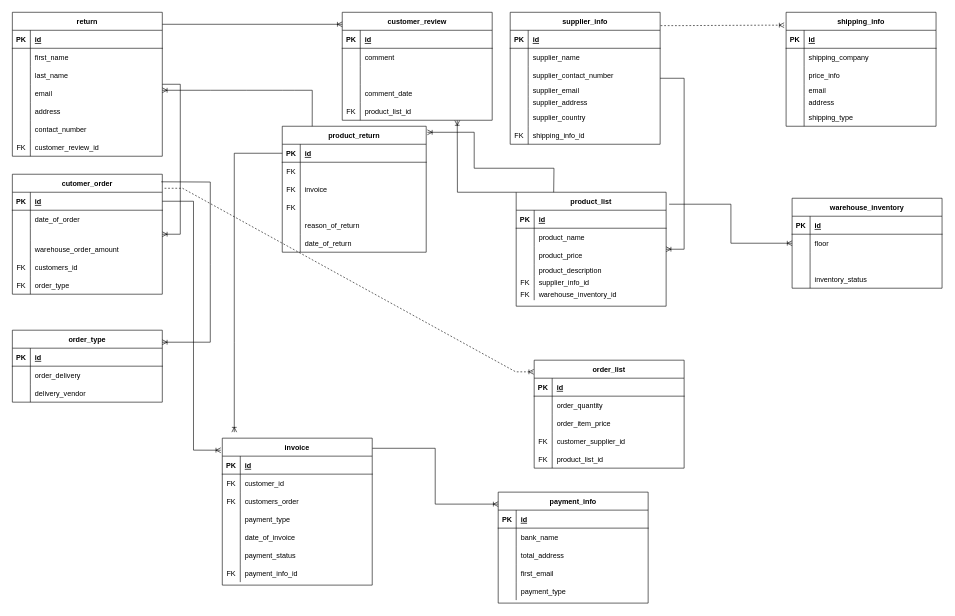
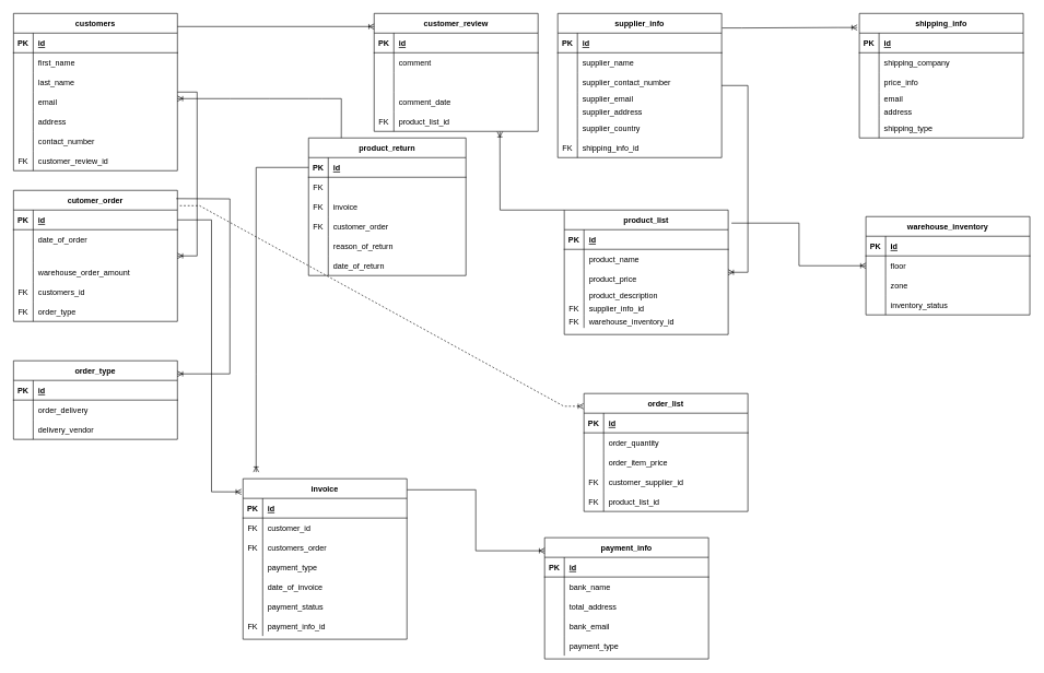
- <mxCell id="37" value="return" style="shape=table;startSize=30;container=1;collapsible=1;childLayout=tableLayout;fixedRows=1;rowLines=0;fontStyle=1;align=center;resizeLast=1;" parent="1" vertex="1"><mxGeometry x="20" y="20" width="250" height="240" as="geometry"><mxRectangle x="30" y="50" width="100" height="30" as="alternateBounds" /></mxGeometry></mxCell>
+ <mxCell id="37" value="customers" style="shape=table;startSize=30;container=1;collapsible=1;childLayout=tableLayout;fixedRows=1;rowLines=0;fontStyle=1;align=center;resizeLast=1;" parent="1" vertex="1"><mxGeometry x="20" y="20" width="250" height="240" as="geometry"><mxRectangle x="30" y="50" width="100" height="30" as="alternateBounds" /></mxGeometry></mxCell>
- <mxCell id="222" value="" style="edgeStyle=entityRelationEdgeStyle;fontSize=12;html=1;endArrow=ERoneToMany;rounded=0;exitX=1.003;exitY=0.101;exitDx=0;exitDy=0;exitPerimeter=0;entryX=-0.013;entryY=0.113;entryDx=0;entryDy=0;entryPerimeter=0;dashed=1;" parent="1" source="78" target="103" edge="1"><mxGeometry width="100" height="100" relative="1" as="geometry"><mxPoint x="1190" y="80" as="sourcePoint" /><mxPoint x="1200" y="365" as="targetPoint" /><Array as="points"><mxPoint x="466" y="419" /><mxPoint x="476" y="389" /><mxPoint x="486" y="409" /><mxPoint x="426" y="429" /></Array></mxGeometry></mxCell>
+ <mxCell id="222" value="" style="edgeStyle=entityRelationEdgeStyle;fontSize=12;html=1;endArrow=ERoneToMany;rounded=0;exitX=1.003;exitY=0.101;exitDx=0;exitDy=0;exitPerimeter=0;entryX=-0.013;entryY=0.113;entryDx=0;entryDy=0;entryPerimeter=0;" parent="1" source="78" target="103" edge="1"><mxGeometry width="100" height="100" relative="1" as="geometry"><mxPoint x="1190" y="80" as="sourcePoint" /><mxPoint x="1200" y="365" as="targetPoint" /><Array as="points"><mxPoint x="466" y="419" /><mxPoint x="476" y="389" /><mxPoint x="486" y="409" /><mxPoint x="426" y="429" /></Array></mxGeometry></mxCell>
- <mxCell id="225" value="" style="fontSize=12;html=1;endArrow=ERoneToMany;rounded=0;entryX=1.008;entryY=0.048;entryDx=0;entryDy=0;exitX=0.25;exitY=0;exitDx=0;exitDy=0;entryPerimeter=0;" parent="1" source="59" target="204" edge="1"><mxGeometry width="100" height="100" relative="1" as="geometry"><mxPoint x="930" y="280" as="sourcePoint" /><mxPoint x="770" y="280" as="targetPoint" /><Array as="points"><mxPoint x="923" y="280" /><mxPoint x="790" y="280" /><mxPoint x="790" y="220" /></Array></mxGeometry></mxCell>
+ <mxCell id="215" value="customer_order" style="shape=partialRectangle;overflow=hidden;connectable=0;fillColor=none;top=0;left=0;bottom=0;right=0;align=left;spacingLeft=6;" parent="213" vertex="1"><mxGeometry x="30" width="210" height="30" as="geometry"><mxRectangle width="210" height="30" as="alternateBounds" /></mxGeometry></mxCell>
+ <mxCell id="159" value="zone" style="shape=partialRectangle;overflow=hidden;connectable=0;fillColor=none;top=0;left=0;bottom=0;right=0;align=left;spacingLeft=6;" parent="157" vertex="1"><mxGeometry x="30" width="220" height="30" as="geometry"><mxRectangle width="220" height="30" as="alternateBounds" /></mxGeometry></mxCell>
- <mxCell id="198" value="first_email" style="shape=partialRectangle;overflow=hidden;connectable=0;fillColor=none;top=0;left=0;bottom=0;right=0;align=left;spacingLeft=6;" parent="196" vertex="1"><mxGeometry x="30" width="220" height="30" as="geometry"><mxRectangle width="220" height="30" as="alternateBounds" /></mxGeometry></mxCell>
+ <mxCell id="198" value="bank_email" style="shape=partialRectangle;overflow=hidden;connectable=0;fillColor=none;top=0;left=0;bottom=0;right=0;align=left;spacingLeft=6;" parent="196" vertex="1"><mxGeometry x="30" width="220" height="30" as="geometry"><mxRectangle width="220" height="30" as="alternateBounds" /></mxGeometry></mxCell>
